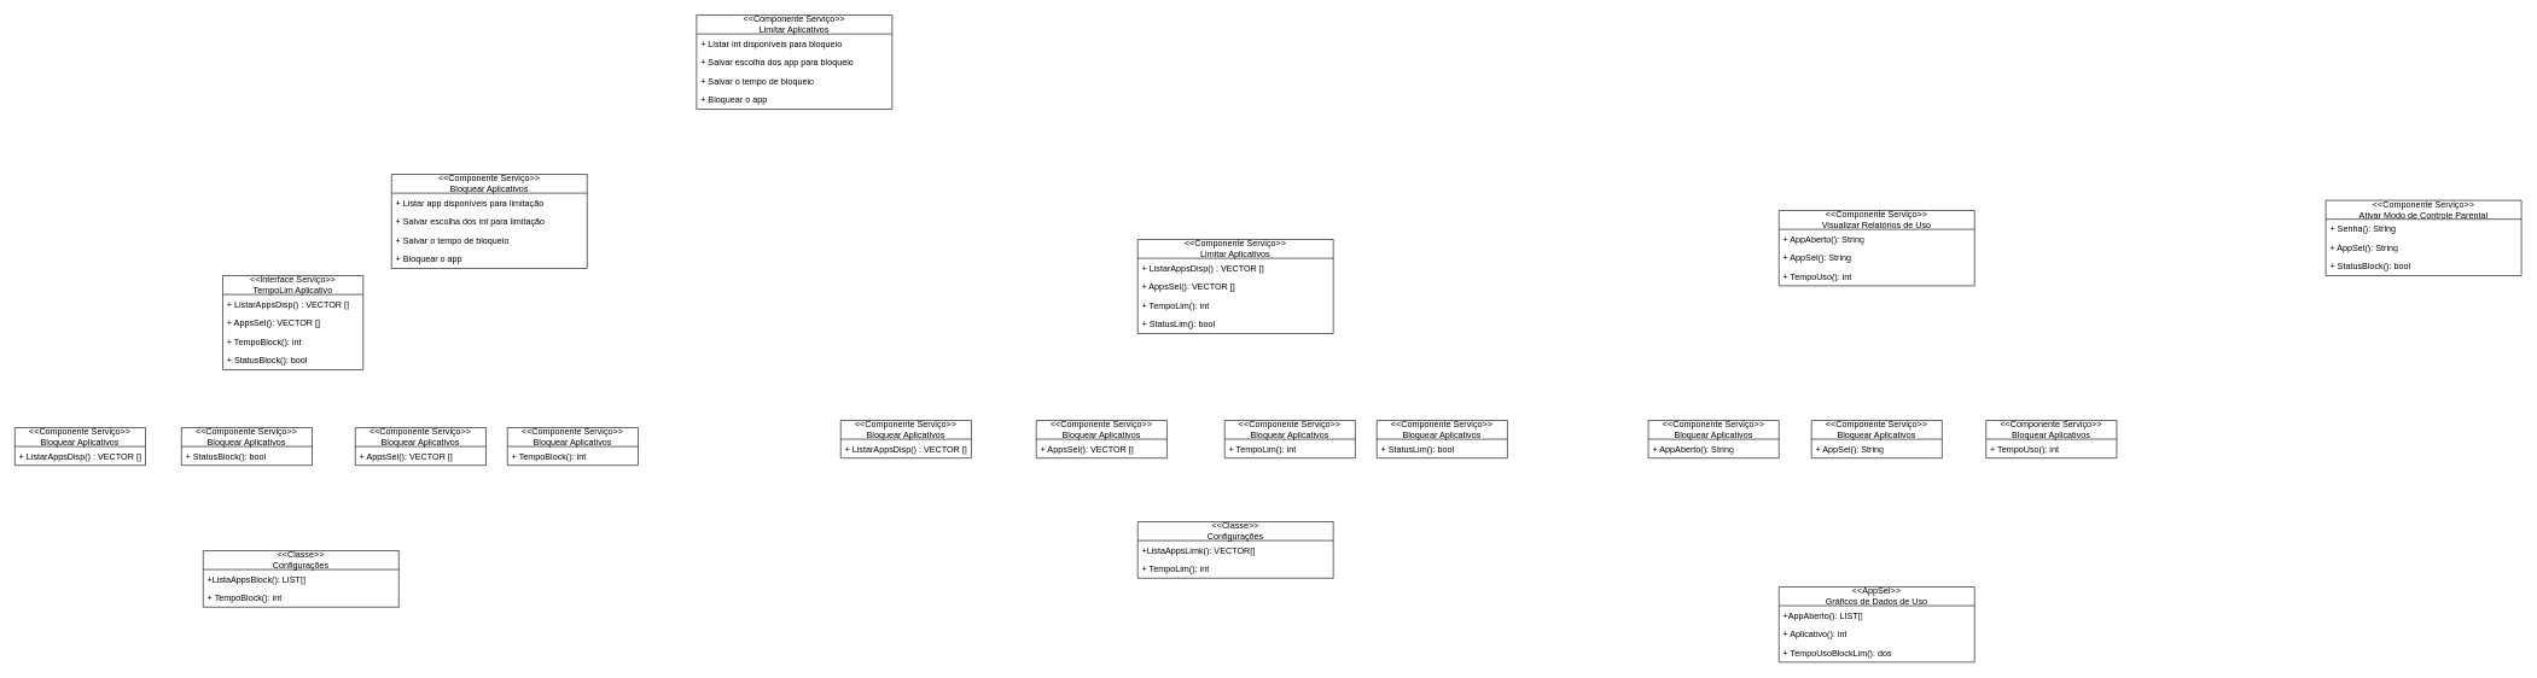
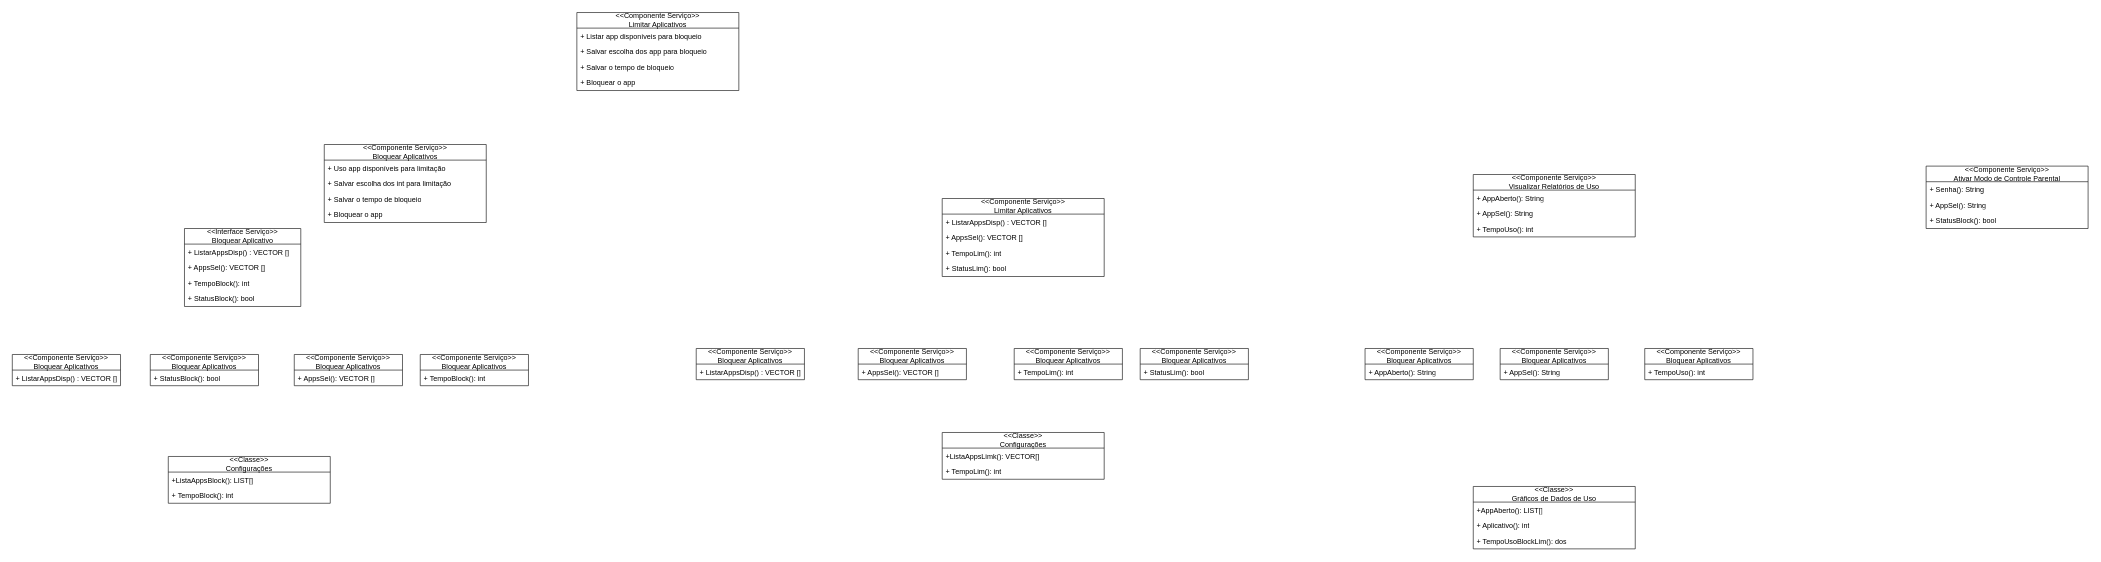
- <mxCell id="13" value="+ Listar int disponíveis para bloqueio&amp;nbsp;" style="text;strokeColor=none;fillColor=none;align=left;verticalAlign=top;spacingLeft=4;spacingRight=4;overflow=hidden;rotatable=0;points=[[0,0.5],[1,0.5]];portConstraint=eastwest;whiteSpace=wrap;html=1;" vertex="1" parent="12"><mxGeometry y="26" width="270" height="26" as="geometry" /></mxCell>
+ <mxCell id="13" value="+ Listar app disponíveis para bloqueio&amp;nbsp;" style="text;strokeColor=none;fillColor=none;align=left;verticalAlign=top;spacingLeft=4;spacingRight=4;overflow=hidden;rotatable=0;points=[[0,0.5],[1,0.5]];portConstraint=eastwest;whiteSpace=wrap;html=1;" vertex="1" parent="12"><mxGeometry y="26" width="270" height="26" as="geometry" /></mxCell>
- <mxCell id="26" value="+ Listar app disponíveis para limitação&amp;nbsp;" style="text;strokeColor=none;fillColor=none;align=left;verticalAlign=top;spacingLeft=4;spacingRight=4;overflow=hidden;rotatable=0;points=[[0,0.5],[1,0.5]];portConstraint=eastwest;whiteSpace=wrap;html=1;" vertex="1" parent="25"><mxGeometry y="26" width="270" height="26" as="geometry" /></mxCell>
+ <mxCell id="26" value="+ Uso app disponíveis para limitação&amp;nbsp;" style="text;strokeColor=none;fillColor=none;align=left;verticalAlign=top;spacingLeft=4;spacingRight=4;overflow=hidden;rotatable=0;points=[[0,0.5],[1,0.5]];portConstraint=eastwest;whiteSpace=wrap;html=1;" vertex="1" parent="25"><mxGeometry y="26" width="270" height="26" as="geometry" /></mxCell>
- <mxCell id="2" value="&amp;lt;&amp;lt;Interface Serviço&amp;gt;&amp;gt;&lt;div&gt;TempoLim Aplicativo&lt;/div&gt;" style="swimlane;fontStyle=0;childLayout=stackLayout;horizontal=1;startSize=26;fillColor=none;horizontalStack=0;resizeParent=1;resizeParentMax=0;resizeLast=0;collapsible=1;marginBottom=0;whiteSpace=wrap;html=1;" vertex="1" parent="1"><mxGeometry x="307" y="380" width="193.85" height="130" as="geometry" /></mxCell>
+ <mxCell id="2" value="&amp;lt;&amp;lt;Interface Serviço&amp;gt;&amp;gt;&lt;div&gt;Bloquear Aplicativo&lt;/div&gt;" style="swimlane;fontStyle=0;childLayout=stackLayout;horizontal=1;startSize=26;fillColor=none;horizontalStack=0;resizeParent=1;resizeParentMax=0;resizeLast=0;collapsible=1;marginBottom=0;whiteSpace=wrap;html=1;" vertex="1" parent="1"><mxGeometry x="307" y="380" width="193.85" height="130" as="geometry" /></mxCell>
- <mxCell id="58" value="&amp;lt;&amp;lt;AppSel&amp;gt;&amp;gt;&lt;div&gt;Gráficos de Dados de Uso&lt;/div&gt;" style="swimlane;fontStyle=0;childLayout=stackLayout;horizontal=1;startSize=26;fillColor=none;horizontalStack=0;resizeParent=1;resizeParentMax=0;resizeLast=0;collapsible=1;marginBottom=0;whiteSpace=wrap;html=1;" vertex="1" parent="1"><mxGeometry x="2455.19" y="810" width="270" height="104" as="geometry" /></mxCell>
+ <mxCell id="58" value="&amp;lt;&amp;lt;Classe&amp;gt;&amp;gt;&lt;div&gt;Gráficos de Dados de Uso&lt;/div&gt;" style="swimlane;fontStyle=0;childLayout=stackLayout;horizontal=1;startSize=26;fillColor=none;horizontalStack=0;resizeParent=1;resizeParentMax=0;resizeLast=0;collapsible=1;marginBottom=0;whiteSpace=wrap;html=1;" vertex="1" parent="1"><mxGeometry x="2455.19" y="810" width="270" height="104" as="geometry" /></mxCell>
